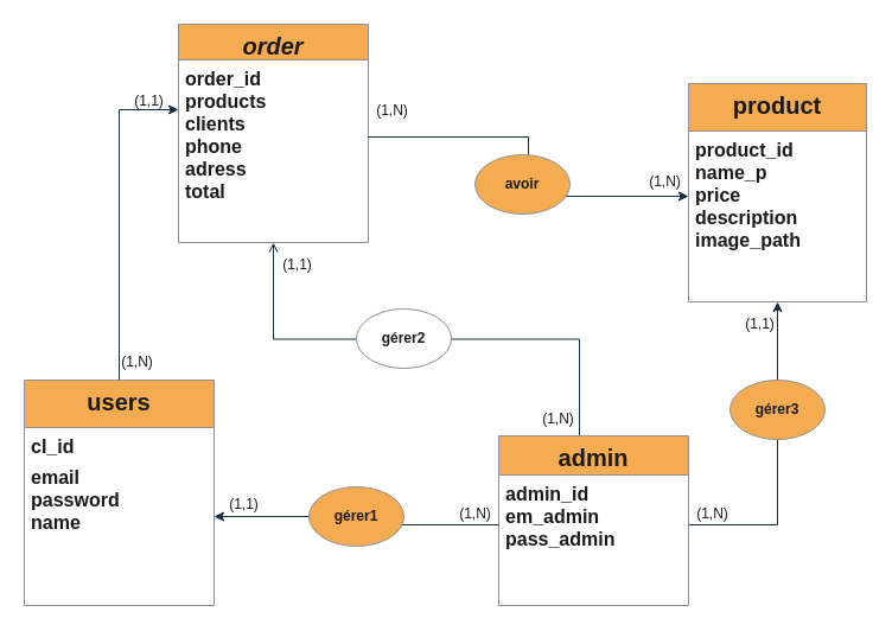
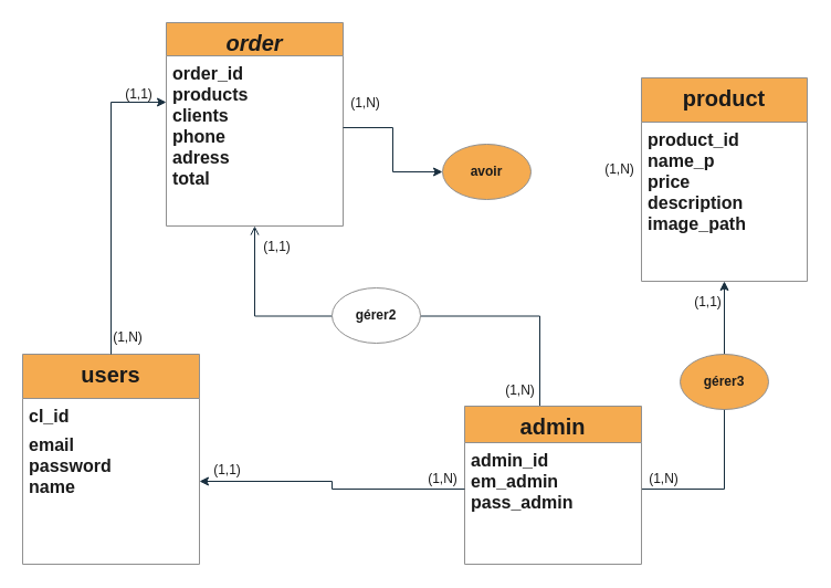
- <mxCell id="18" value="" style="edgeStyle=orthogonalEdgeStyle;rounded=0;orthogonalLoop=1;jettySize=auto;html=1;exitX=1;exitY=0.5;exitDx=0;exitDy=0;entryX=0;entryY=0.5;entryDx=0;entryDy=0;labelBackgroundColor=none;fontColor=default;strokeColor=#182E3E;" edge="1" parent="1" source="3" target="12"><mxGeometry relative="1" as="geometry"><mxPoint x="310" y="115" as="sourcePoint" /><mxPoint x="410" y="145" as="targetPoint" /></mxGeometry></mxCell>
+ <mxCell id="18" value="" style="edgeStyle=orthogonalEdgeStyle;rounded=0;orthogonalLoop=1;jettySize=auto;html=1;exitX=1;exitY=0.5;exitDx=0;exitDy=0;labelBackgroundColor=none;fontColor=default;strokeColor=#182E3E;" edge="1" parent="1" source="3" target="19"><mxGeometry relative="1" as="geometry"><mxPoint x="310" y="115" as="sourcePoint" /><mxPoint x="410" y="145" as="targetPoint" /></mxGeometry></mxCell>
- <mxCell id="16" value="&lt;b&gt;gérer1&lt;/b&gt;" style="ellipse;whiteSpace=wrap;html=1;labelBackgroundColor=none;fillColor=#F5AB50;strokeColor=#909090;fontColor=#1A1A1A;" vertex="1" parent="1"><mxGeometry x="260" y="410" width="80" height="50" as="geometry" /></mxCell>
